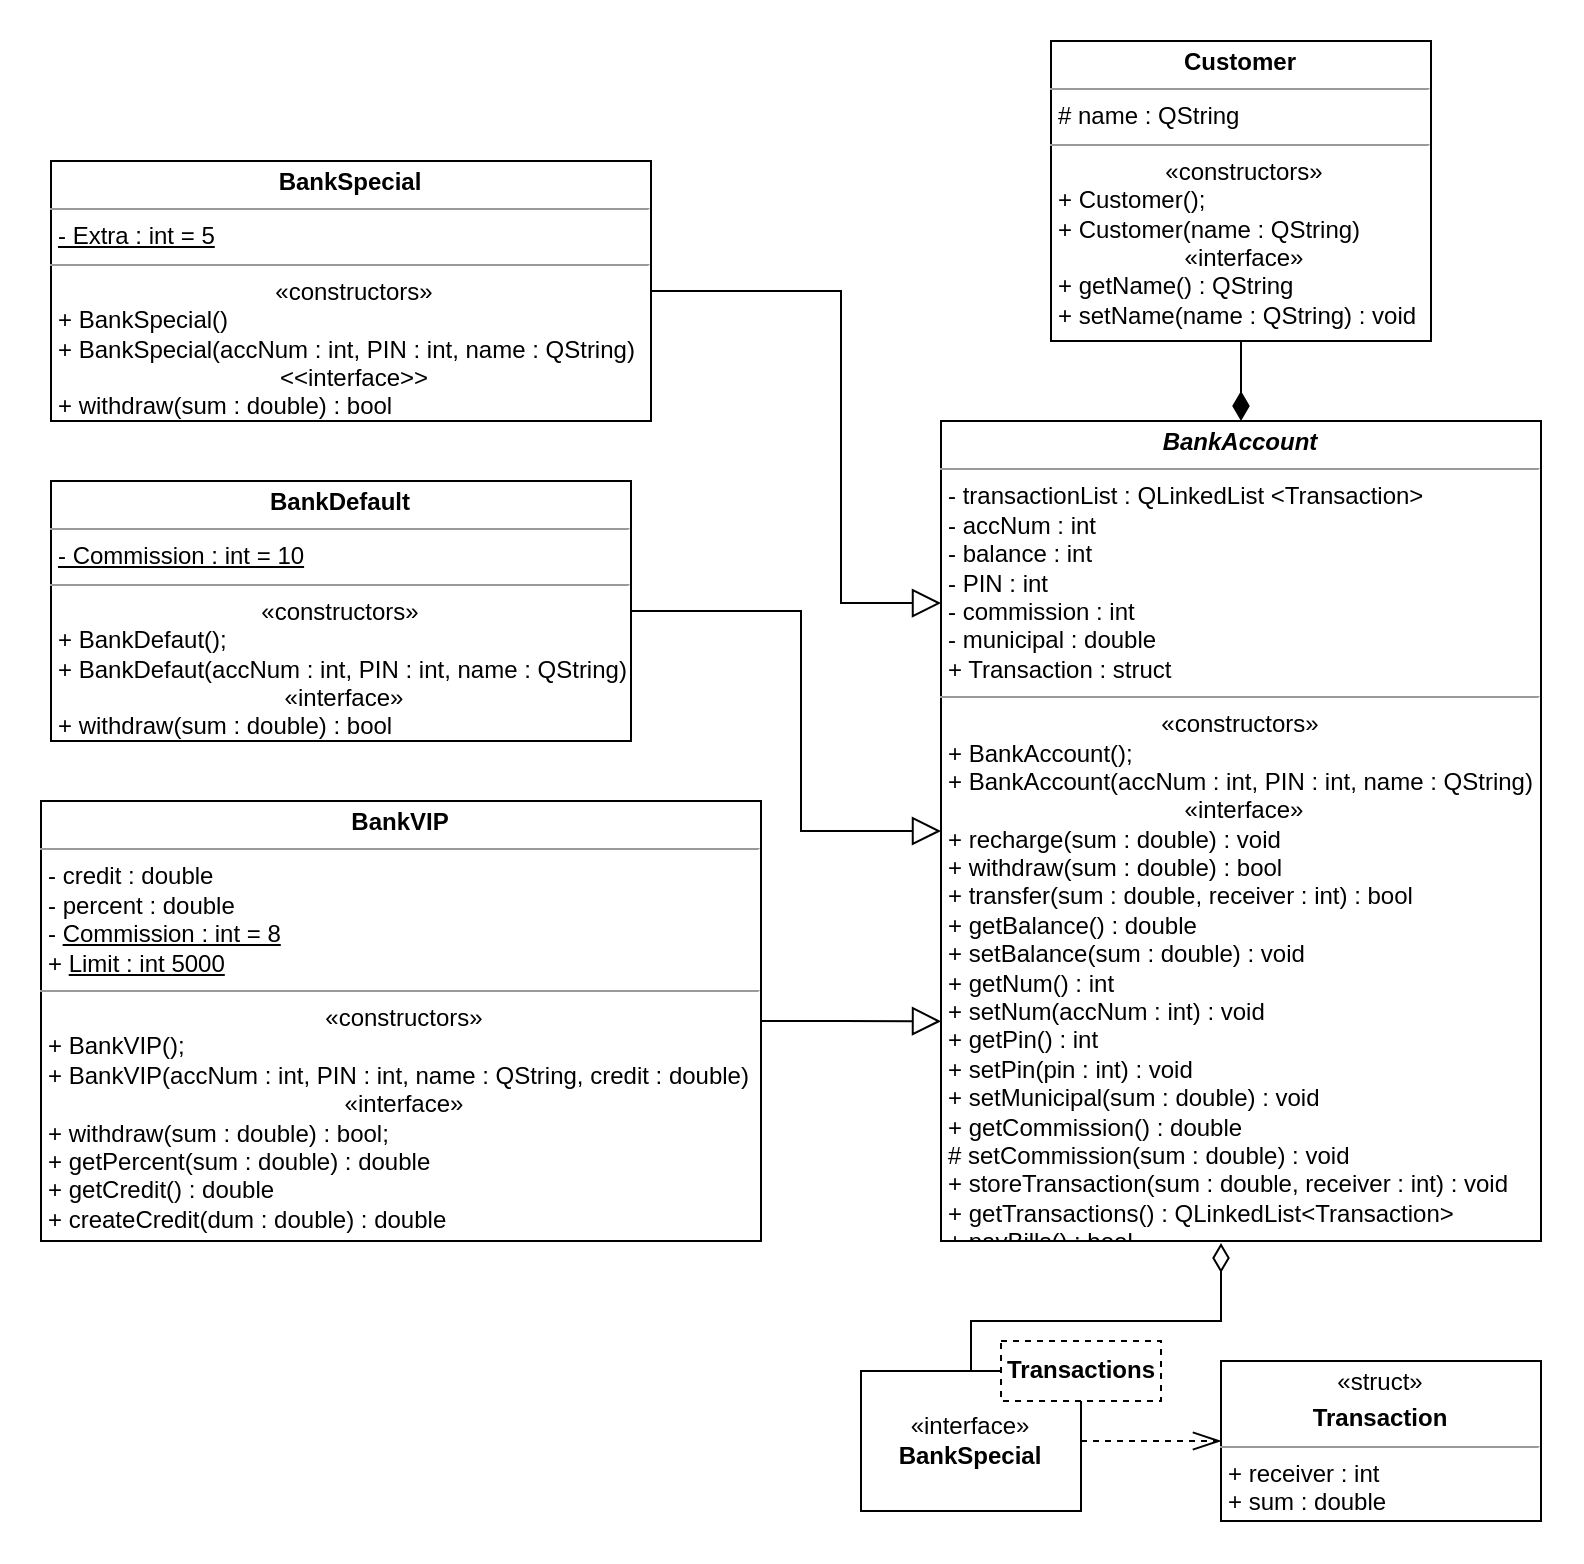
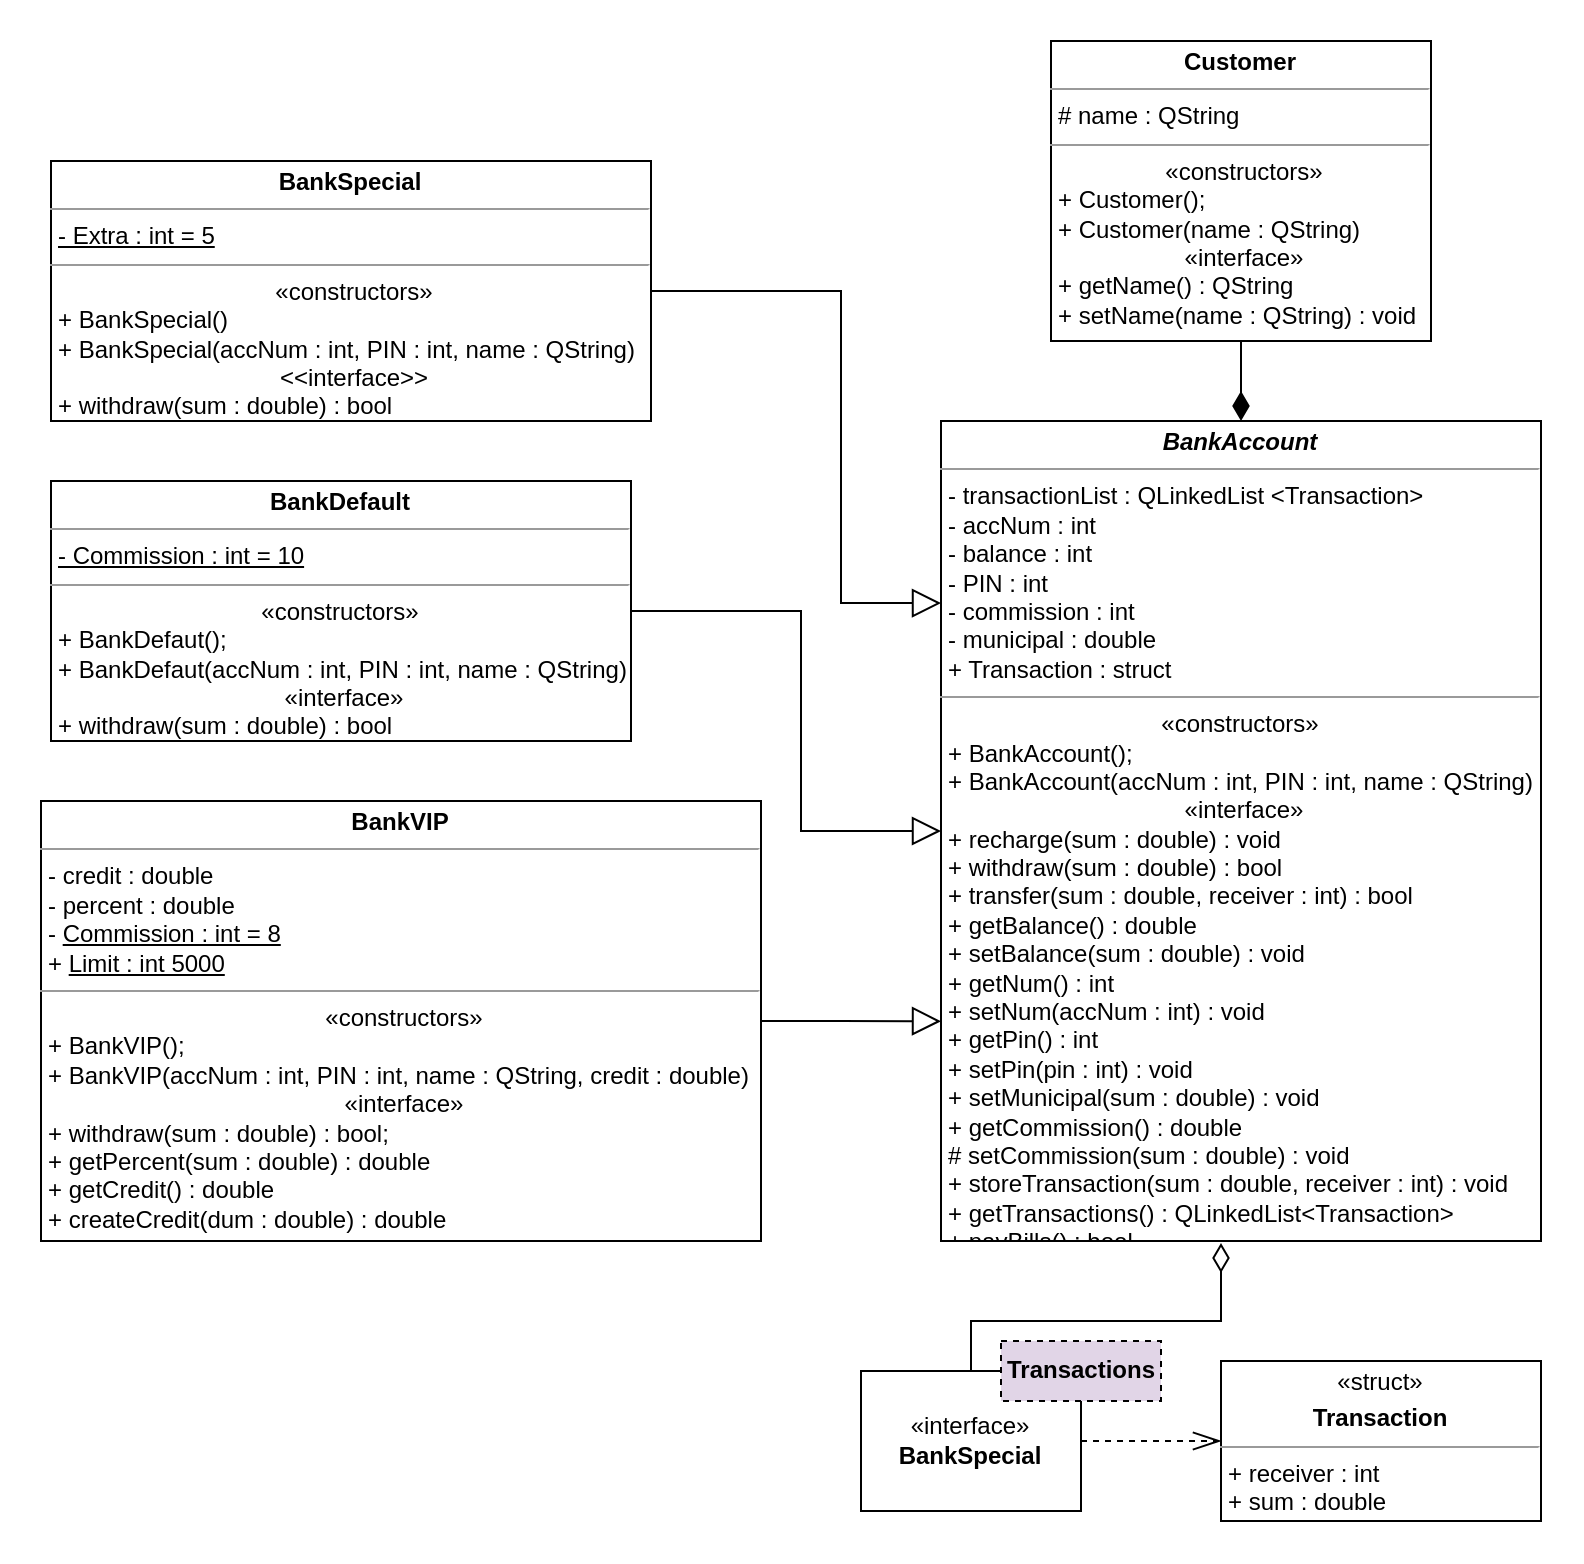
- <mxCell id="14" value="&lt;b&gt;Transactions&lt;/b&gt;" style="html=1;dashed=1;" vertex="1" parent="1"><mxGeometry x="500" y="670" width="80" height="30" as="geometry" /></mxCell>
+ <mxCell id="14" value="&lt;b&gt;Transactions&lt;/b&gt;" style="html=1;dashed=1;fillColor=#e1d5e7;" vertex="1" parent="1"><mxGeometry x="500" y="670" width="80" height="30" as="geometry" /></mxCell>
